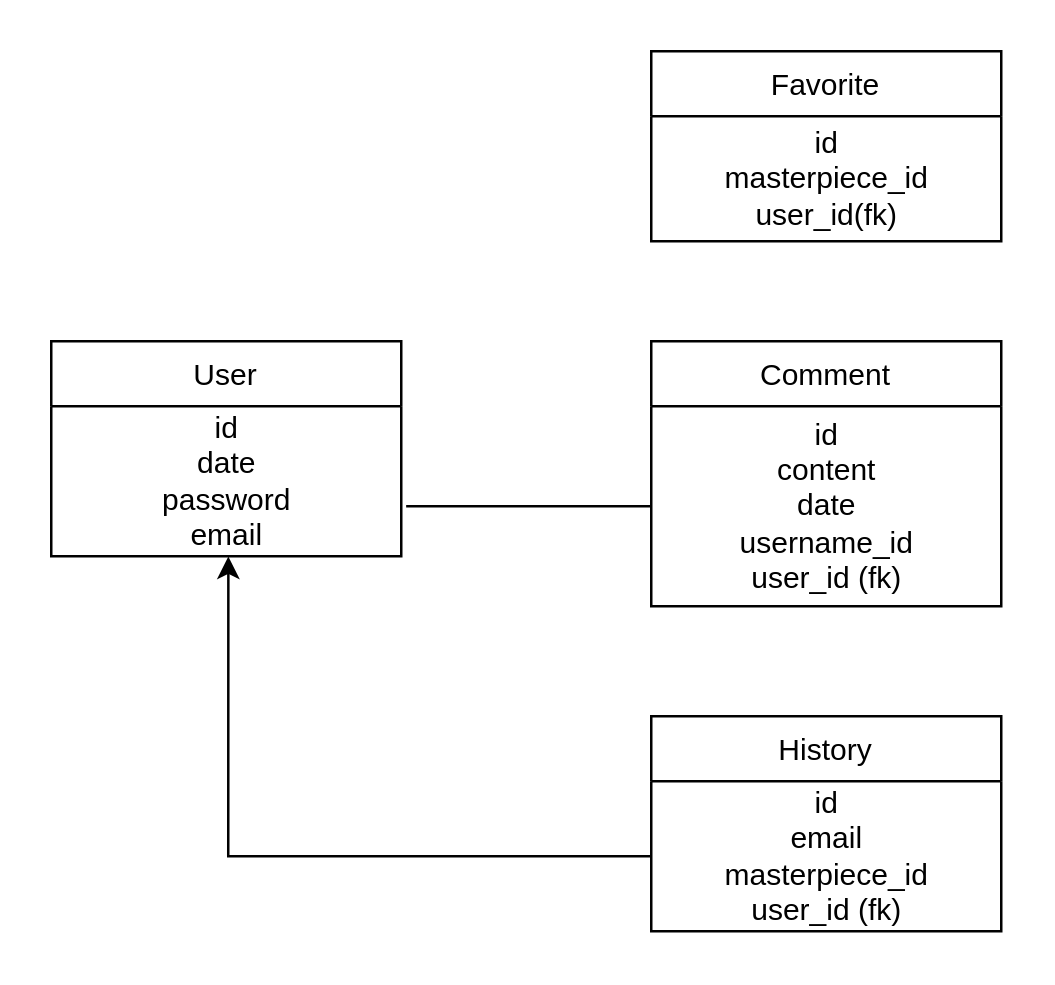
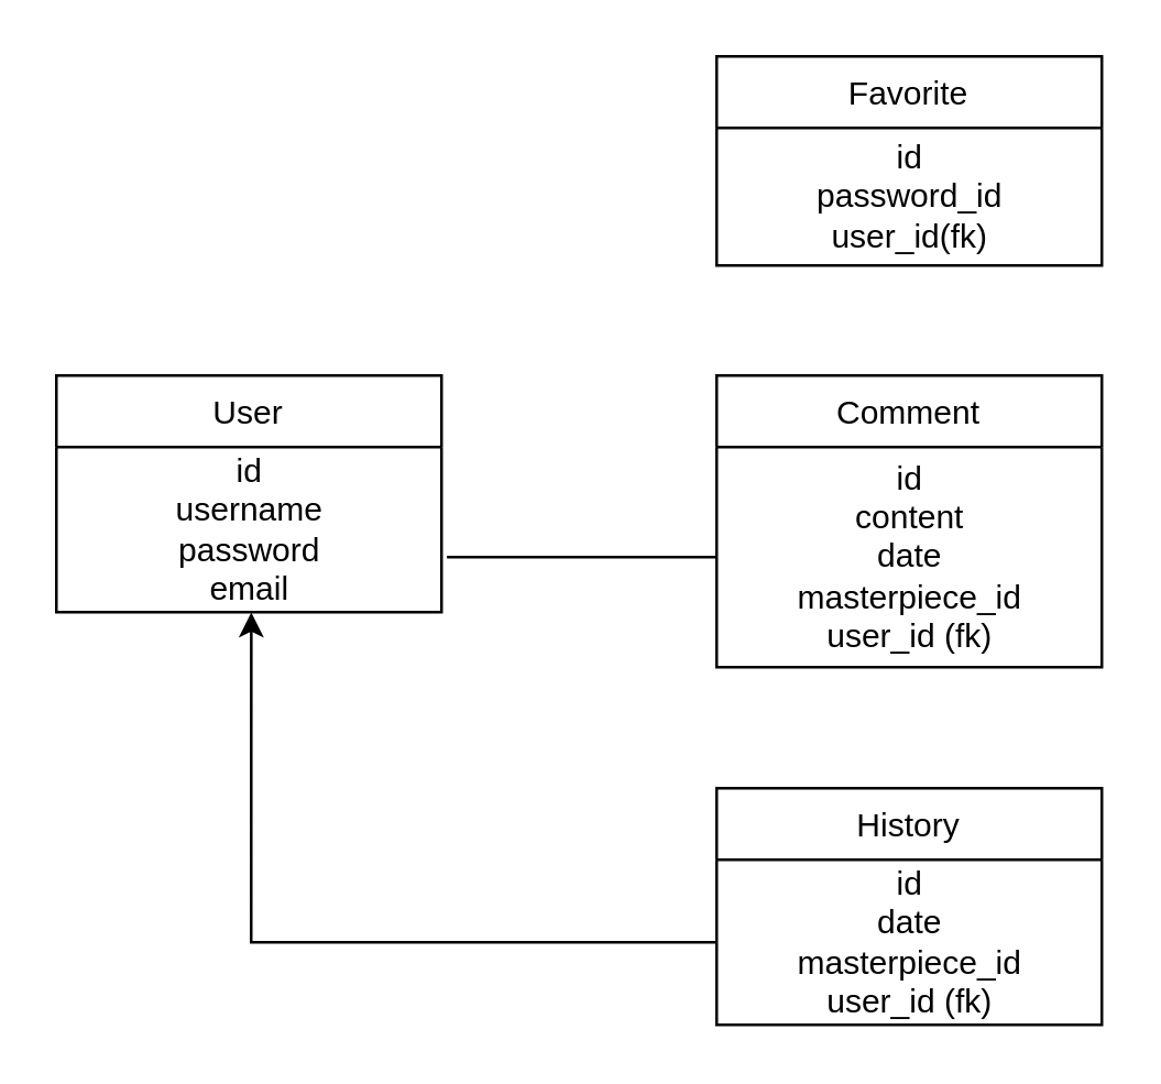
- <mxCell id="6" value="id&lt;br&gt;masterpiece_id&lt;br&gt;user_id(fk)" style="text;html=1;align=center;verticalAlign=middle;resizable=0;points=[];autosize=1;" parent="5" vertex="1"><mxGeometry y="26" width="140" height="50" as="geometry" /></mxCell>
+ <mxCell id="6" value="id&lt;br&gt;password_id&lt;br&gt;user_id(fk)" style="text;html=1;align=center;verticalAlign=middle;resizable=0;points=[];autosize=1;" parent="5" vertex="1"><mxGeometry y="26" width="140" height="50" as="geometry" /></mxCell>
- <mxCell id="11" value="id&lt;br&gt;date&lt;br&gt;password&lt;br&gt;email" style="text;html=1;align=center;verticalAlign=middle;resizable=0;points=[];autosize=1;" parent="10" vertex="1"><mxGeometry y="26" width="140" height="60" as="geometry" /></mxCell>
+ <mxCell id="11" value="id&lt;br&gt;username&lt;br&gt;password&lt;br&gt;email" style="text;html=1;align=center;verticalAlign=middle;resizable=0;points=[];autosize=1;" parent="10" vertex="1"><mxGeometry y="26" width="140" height="60" as="geometry" /></mxCell>
- <mxCell id="3" value="id&lt;br&gt;content&lt;br&gt;date&lt;br&gt;username_id&lt;br&gt;user_id (fk)" style="text;html=1;align=center;verticalAlign=middle;resizable=0;points=[];autosize=1;" parent="2" vertex="1"><mxGeometry y="26" width="140" height="80" as="geometry" /></mxCell>
+ <mxCell id="3" value="id&lt;br&gt;content&lt;br&gt;date&lt;br&gt;masterpiece_id&lt;br&gt;user_id (fk)" style="text;html=1;align=center;verticalAlign=middle;resizable=0;points=[];autosize=1;" parent="2" vertex="1"><mxGeometry y="26" width="140" height="80" as="geometry" /></mxCell>
- <mxCell id="8" value="id&lt;br&gt;email&lt;br&gt;masterpiece_id&lt;br&gt;user_id (fk)" style="text;html=1;align=center;verticalAlign=middle;resizable=0;points=[];autosize=1;" parent="7" vertex="1"><mxGeometry y="26" width="140" height="60" as="geometry" /></mxCell>
+ <mxCell id="8" value="id&lt;br&gt;date&lt;br&gt;masterpiece_id&lt;br&gt;user_id (fk)" style="text;html=1;align=center;verticalAlign=middle;resizable=0;points=[];autosize=1;" parent="7" vertex="1"><mxGeometry y="26" width="140" height="60" as="geometry" /></mxCell>
